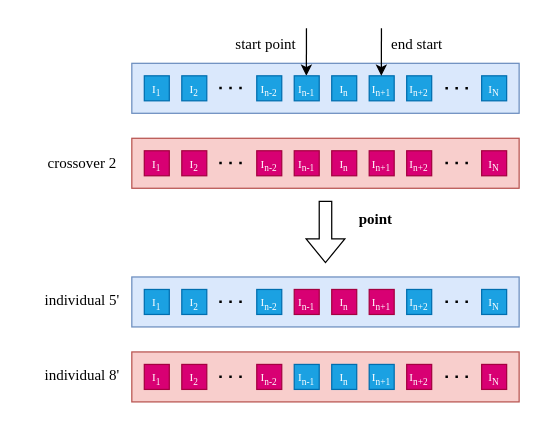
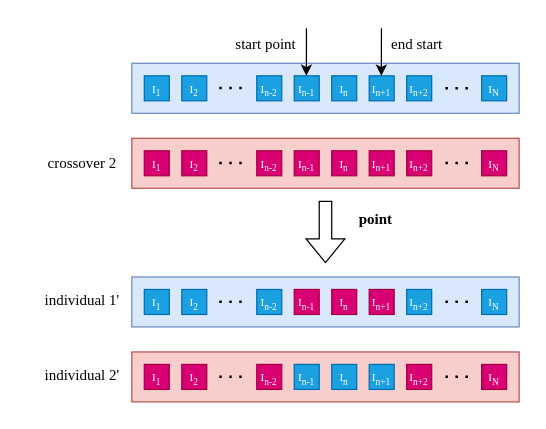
- <mxCell id="16" value="&lt;font face=&quot;Comic Sans MS&quot;&gt;individual 5'&lt;/font&gt;" style="text;html=1;align=center;verticalAlign=middle;resizable=0;points=[];autosize=1;strokeColor=none;fillColor=none;" parent="1" vertex="1"><mxGeometry x="20" y="225" width="90" height="30" as="geometry" /></mxCell>
+ <mxCell id="16" value="&lt;font face=&quot;Comic Sans MS&quot;&gt;individual 1'&lt;/font&gt;" style="text;html=1;align=center;verticalAlign=middle;resizable=0;points=[];autosize=1;strokeColor=none;fillColor=none;" parent="1" vertex="1"><mxGeometry x="20" y="225" width="90" height="30" as="geometry" /></mxCell>
- <mxCell id="17" value="&lt;font face=&quot;Comic Sans MS&quot;&gt;individual 8'&lt;/font&gt;" style="text;html=1;align=center;verticalAlign=middle;resizable=0;points=[];autosize=1;strokeColor=none;fillColor=none;" parent="1" vertex="1"><mxGeometry x="20" y="285" width="90" height="30" as="geometry" /></mxCell>
+ <mxCell id="17" value="&lt;font face=&quot;Comic Sans MS&quot;&gt;individual 2'&lt;/font&gt;" style="text;html=1;align=center;verticalAlign=middle;resizable=0;points=[];autosize=1;strokeColor=none;fillColor=none;" parent="1" vertex="1"><mxGeometry x="20" y="285" width="90" height="30" as="geometry" /></mxCell>
